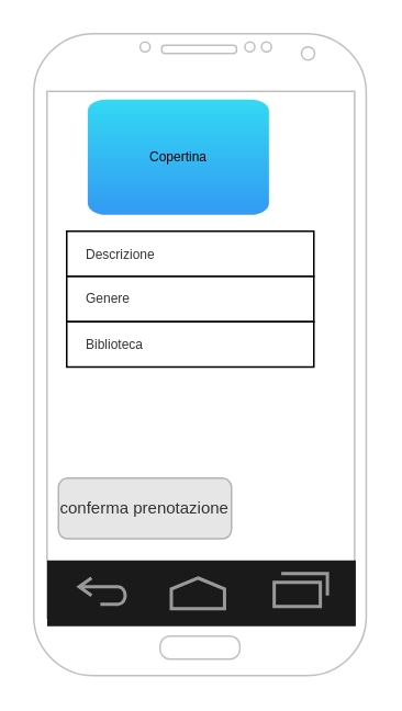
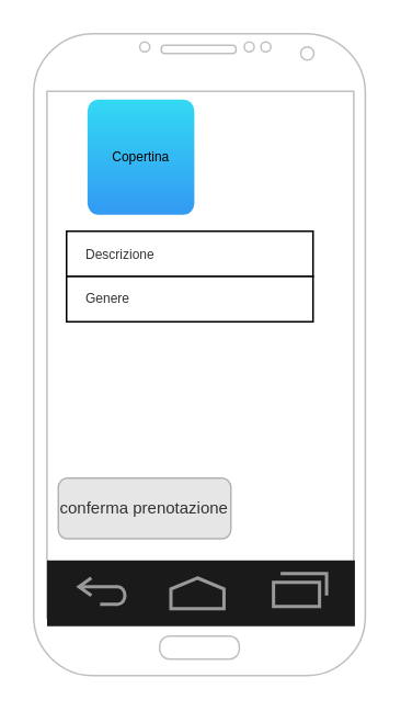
- <mxCell id="8" value="Copertina" style="html=1;strokeWidth=1;shadow=0;dashed=0;shape=mxgraph.ios7ui.icon;fontSize=8;buttonText=;whiteSpace=wrap;align=center;opacity=80;" vertex="1" parent="1"><mxGeometry x="52.75" y="60" width="110" height="70" as="geometry" /></mxCell>
+ <mxCell id="8" value="Copertina" style="html=1;strokeWidth=1;shadow=0;dashed=0;shape=mxgraph.ios7ui.icon;fontSize=8;buttonText=;whiteSpace=wrap;align=center;opacity=80;" vertex="1" parent="1"><mxGeometry x="52.75" y="60" width="65" height="70" as="geometry" /></mxCell>
- <mxCell id="7" value="Biblioteca" style="strokeColor=inherit;fillColor=inherit;gradientColor=inherit;strokeWidth=1;html=1;shadow=0;dashed=0;shape=mxgraph.android.rrect;rSize=0;align=left;spacingLeft=10;fontSize=8;fontColor=#333333;" vertex="1" parent="1"><mxGeometry x="40" y="195" width="150" height="27.5" as="geometry" /></mxCell>
